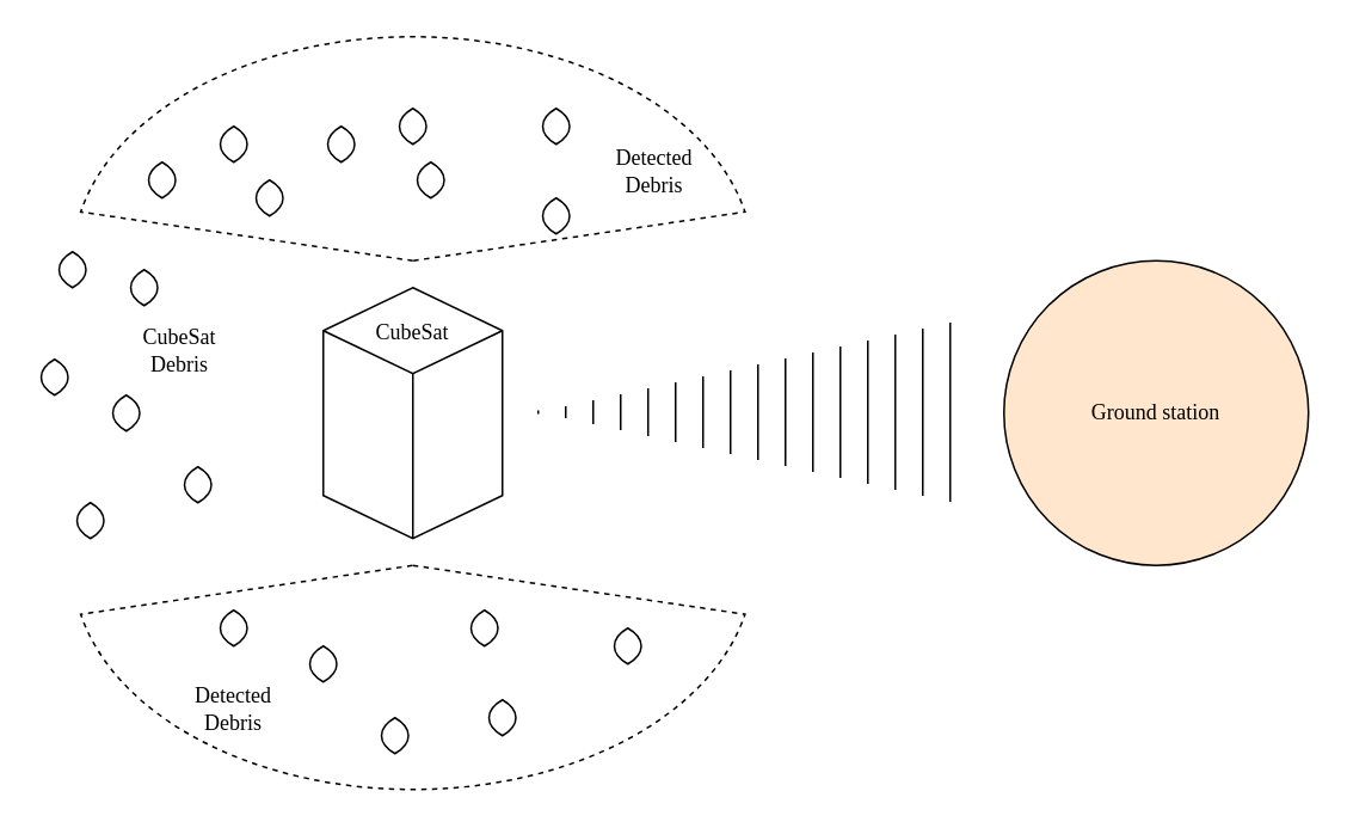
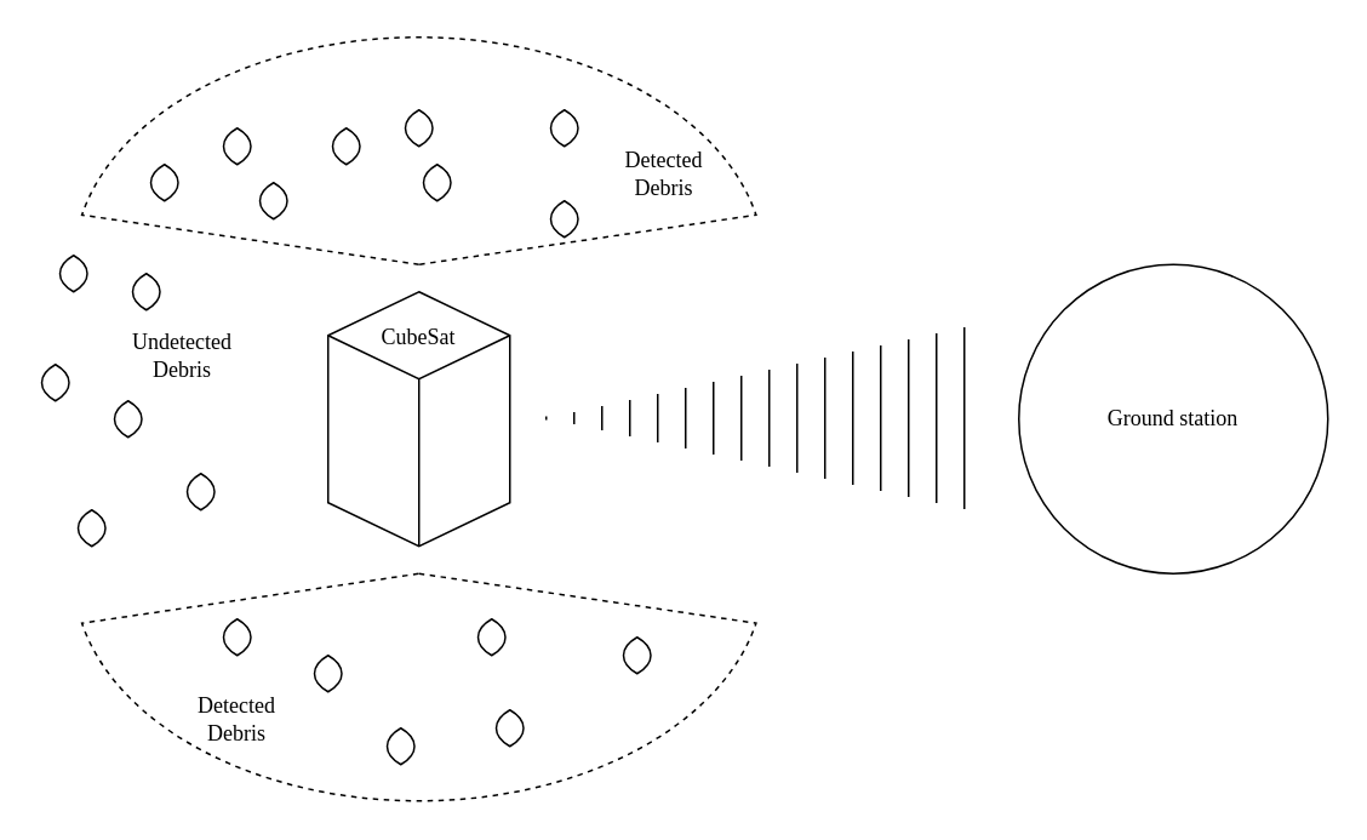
- <mxCell id="28" value="CubeSat Debris" style="text;html=1;align=center;verticalAlign=middle;whiteSpace=wrap;rounded=0;fontFamily=modern;fontSource=https%3A%2F%2Fsourceforge.net%2Fprojects%2Fcm-unicode%2F;" vertex="1" parent="1"><mxGeometry x="70" y="180" width="60" height="30" as="geometry" /></mxCell>
+ <mxCell id="28" value="Undetected Debris" style="text;html=1;align=center;verticalAlign=middle;whiteSpace=wrap;rounded=0;fontFamily=modern;fontSource=https%3A%2F%2Fsourceforge.net%2Fprojects%2Fcm-unicode%2F;" vertex="1" parent="1"><mxGeometry x="70" y="180" width="60" height="30" as="geometry" /></mxCell>
- <mxCell id="25" value="Ground station" style="ellipse;whiteSpace=wrap;html=1;aspect=fixed;fontFamily=modern;fontSource=https%3A%2F%2Fsourceforge.net%2Fprojects%2Fcm-unicode%2F;fillColor=#ffe6cc;" vertex="1" parent="1"><mxGeometry x="560" y="145" width="170" height="170" as="geometry" /></mxCell>
+ <mxCell id="25" value="Ground station" style="ellipse;whiteSpace=wrap;html=1;aspect=fixed;fontFamily=modern;fontSource=https%3A%2F%2Fsourceforge.net%2Fprojects%2Fcm-unicode%2F;" vertex="1" parent="1"><mxGeometry x="560" y="145" width="170" height="170" as="geometry" /></mxCell>
